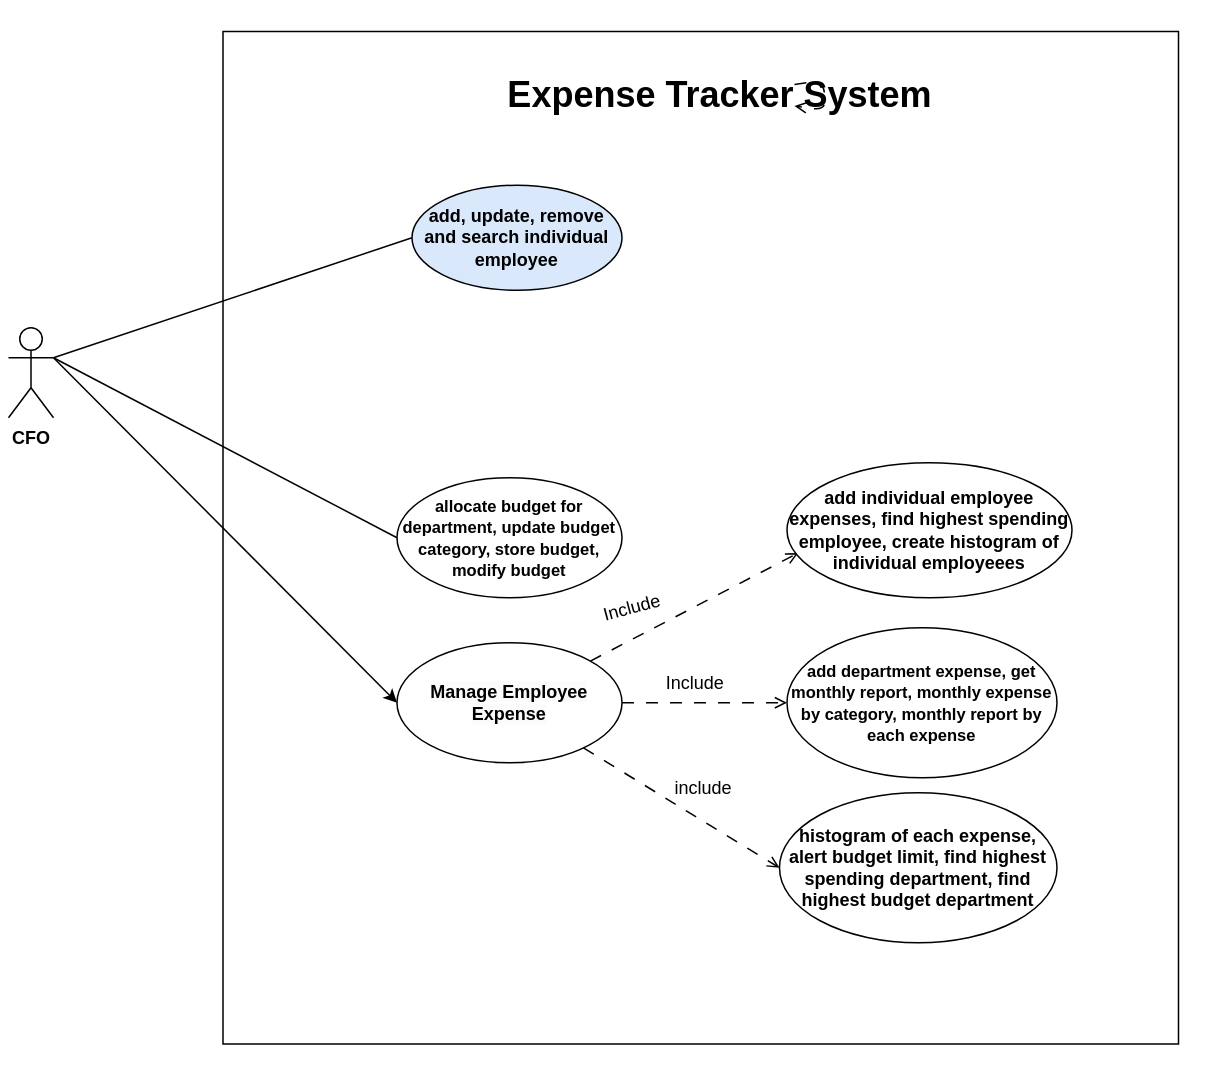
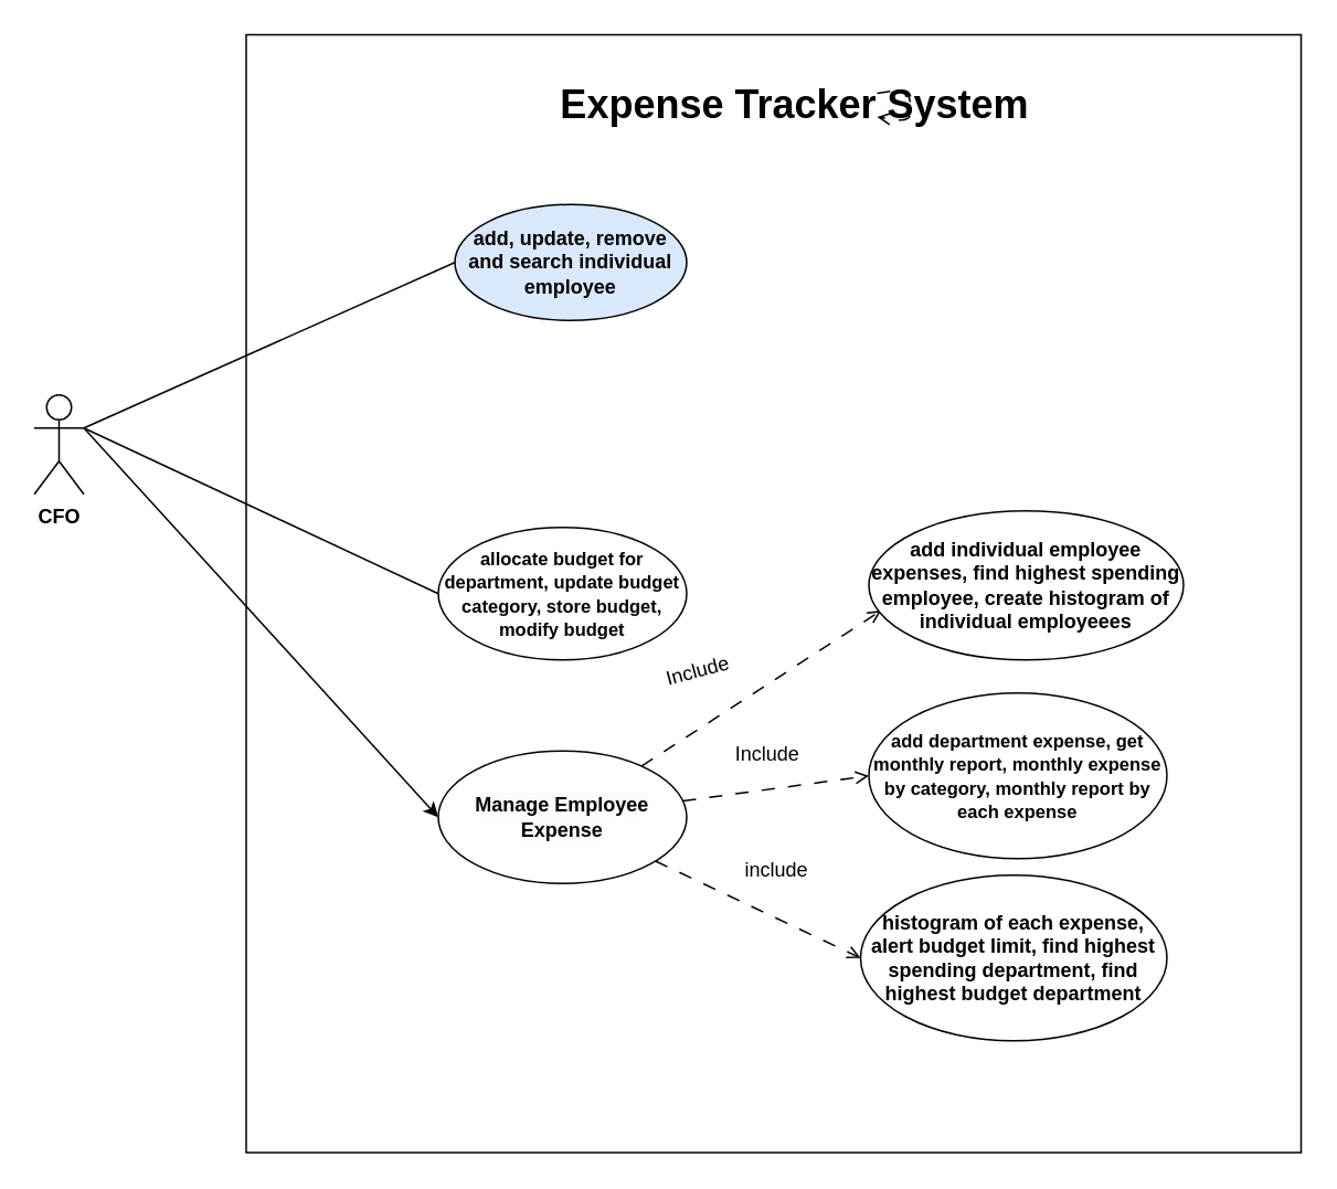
- <mxCell id="3" value="&lt;b&gt;CFO&lt;/b&gt;" style="shape=umlActor;verticalLabelPosition=bottom;verticalAlign=top;html=1;" parent="1" vertex="1"><mxGeometry x="5" y="218" width="30" height="60" as="geometry" /></mxCell>
+ <mxCell id="3" value="&lt;b&gt;CFO&lt;/b&gt;" style="shape=umlActor;verticalLabelPosition=bottom;verticalAlign=top;html=1;" parent="1" vertex="1"><mxGeometry x="20" y="238" width="30" height="60" as="geometry" /></mxCell>
- <mxCell id="9" value="&lt;meta charset=&quot;utf-8&quot;&gt;&lt;b style=&quot;border-color: var(--border-color); color: rgb(0, 0, 0); font-family: Helvetica; font-size: 12px; font-style: normal; font-variant-ligatures: normal; font-variant-caps: normal; letter-spacing: normal; orphans: 2; text-align: center; text-indent: 0px; text-transform: none; widows: 2; word-spacing: 0px; -webkit-text-stroke-width: 0px; text-decoration-thickness: initial; text-decoration-style: initial; text-decoration-color: initial; background-color: rgb(251, 251, 251);&quot;&gt;&lt;font style=&quot;border-color: var(--border-color); font-size: 12px;&quot;&gt;Manage Employee Expense&lt;/font&gt;&lt;/b&gt;" style="ellipse;whiteSpace=wrap;html=1;" parent="1" vertex="1"><mxGeometry x="264" y="428" width="150" height="80" as="geometry" /></mxCell>
+ <mxCell id="9" value="&lt;meta charset=&quot;utf-8&quot;&gt;&lt;b style=&quot;border-color: var(--border-color); color: rgb(0, 0, 0); font-family: Helvetica; font-size: 12px; font-style: normal; font-variant-ligatures: normal; font-variant-caps: normal; letter-spacing: normal; orphans: 2; text-align: center; text-indent: 0px; text-transform: none; widows: 2; word-spacing: 0px; -webkit-text-stroke-width: 0px; text-decoration-thickness: initial; text-decoration-style: initial; text-decoration-color: initial; background-color: rgb(251, 251, 251);&quot;&gt;&lt;font style=&quot;border-color: var(--border-color); font-size: 12px;&quot;&gt;Manage Employee Expense&lt;/font&gt;&lt;/b&gt;" style="ellipse;whiteSpace=wrap;html=1;" parent="1" vertex="1"><mxGeometry x="264" y="453" width="150" height="80" as="geometry" /></mxCell>
